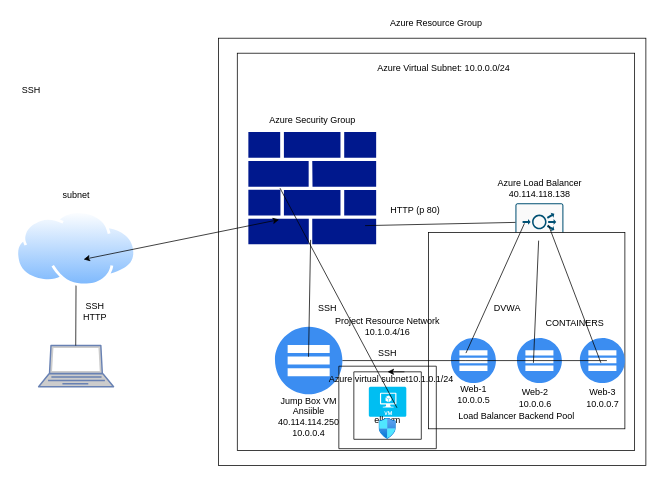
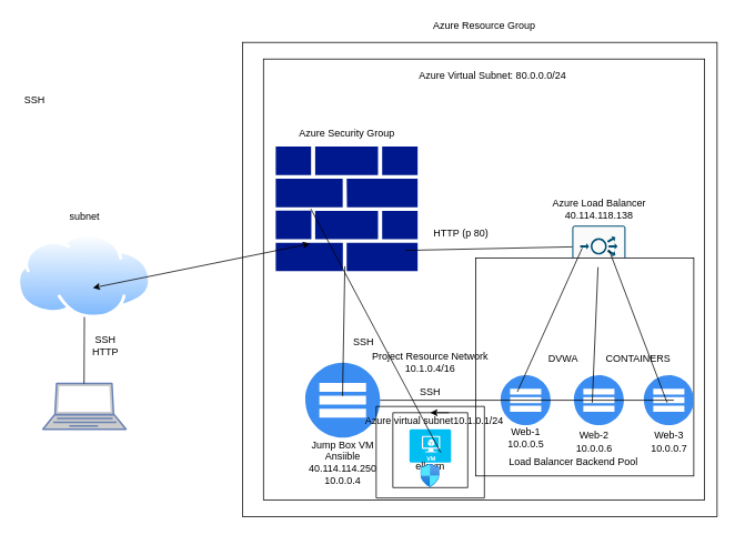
- <mxCell id="27" value="Azure Virtual Subnet: 10.0.0.0/24" style="text;html=1;align=center;verticalAlign=middle;resizable=0;points=[];autosize=1;strokeColor=none;" parent="1" vertex="1"><mxGeometry x="496.45" y="80" width="190" height="20" as="geometry" /></mxCell>
+ <mxCell id="27" value="Azure Virtual Subnet: 80.0.0.0/24" style="text;html=1;align=center;verticalAlign=middle;resizable=0;points=[];autosize=1;strokeColor=none;" parent="1" vertex="1"><mxGeometry x="496.45" y="80" width="190" height="20" as="geometry" /></mxCell>
- <mxCell id="23" value="DVWA" style="text;html=1;align=center;verticalAlign=middle;resizable=0;points=[];autosize=1;strokeColor=none;" parent="1" vertex="1"><mxGeometry x="651" y="400" width="50" height="20" as="geometry" /></mxCell>
+ <mxCell id="23" value="DVWA" style="text;html=1;align=center;verticalAlign=middle;resizable=0;points=[];autosize=1;strokeColor=none;" parent="1" vertex="1"><mxGeometry x="651" y="420" width="50" height="20" as="geometry" /></mxCell>
